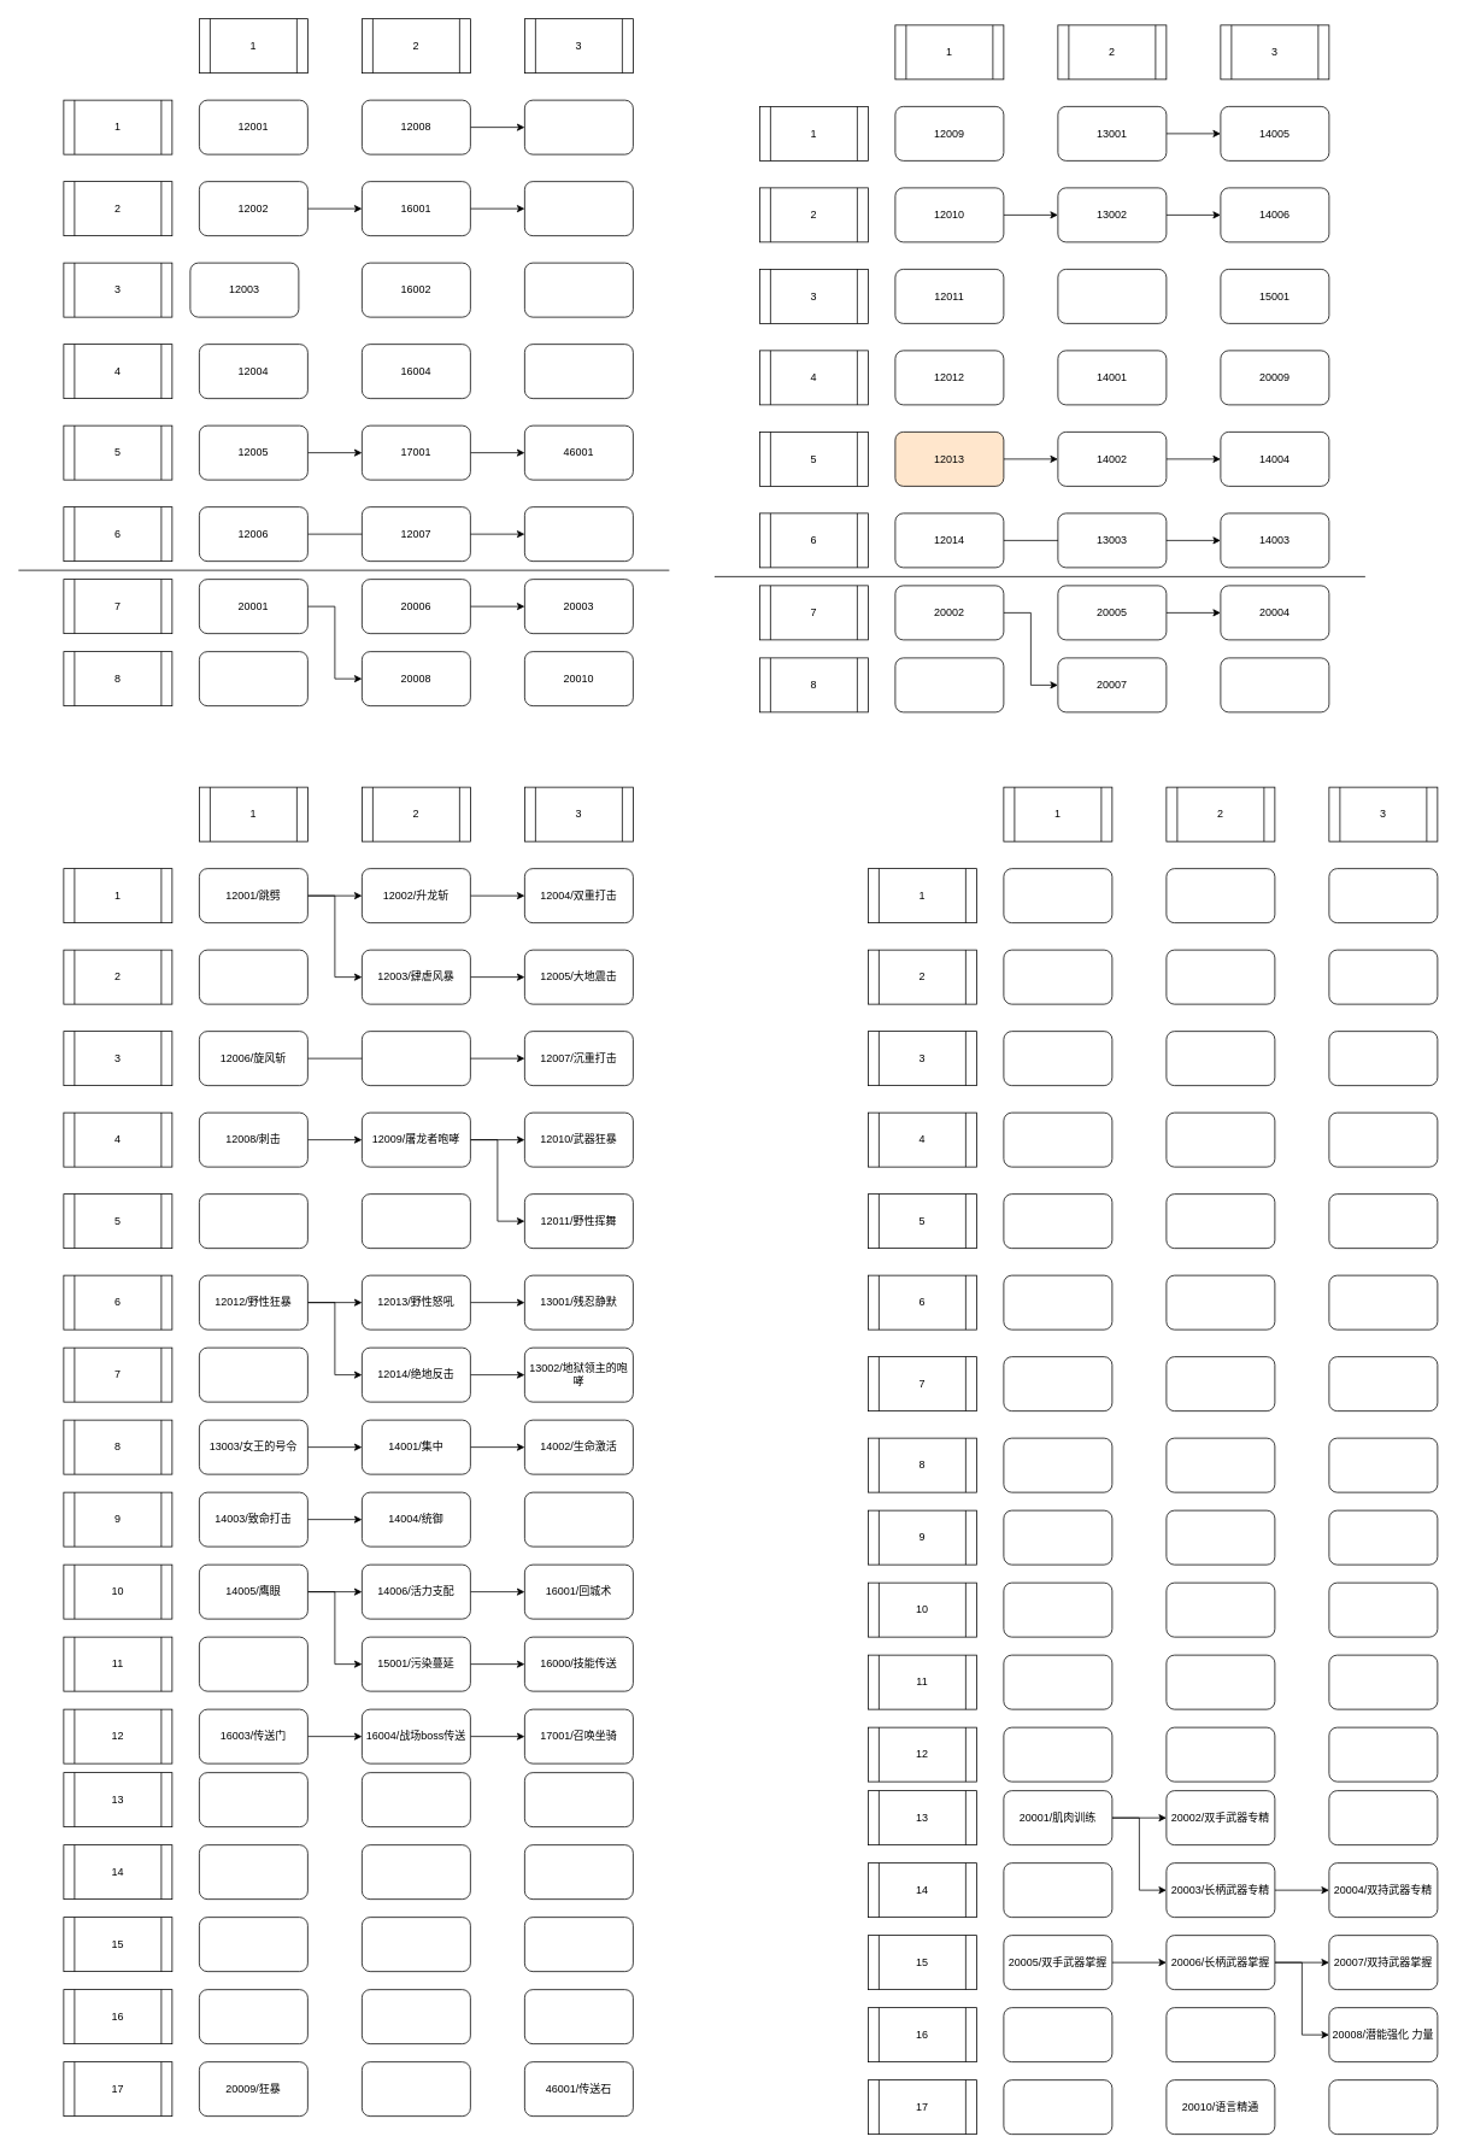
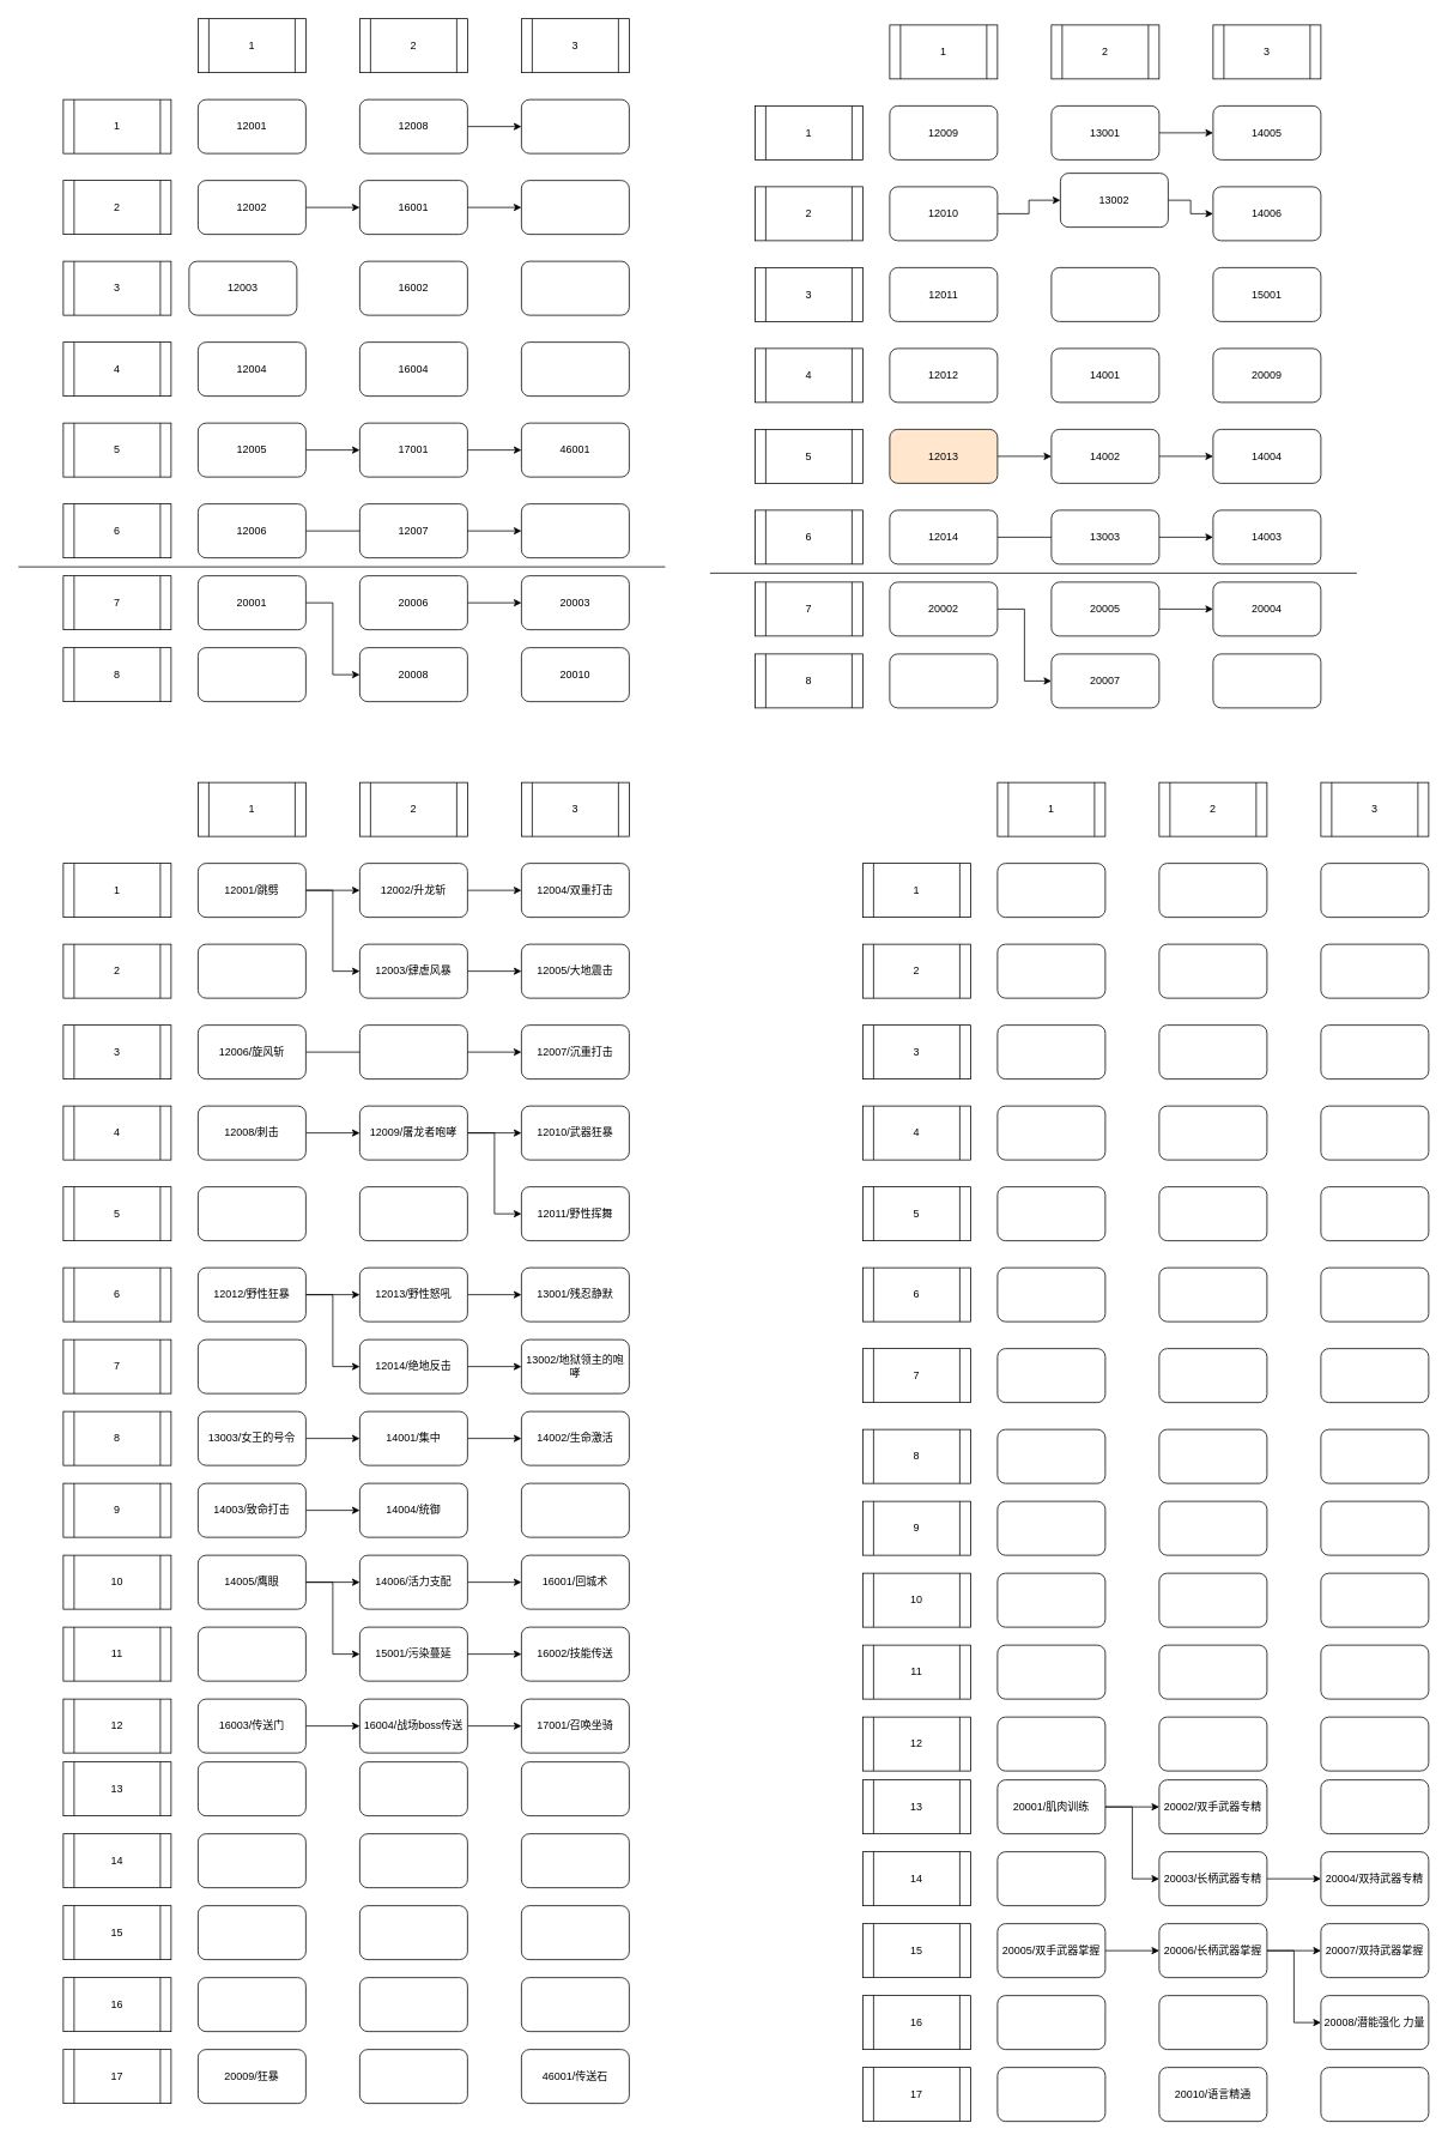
- <mxCell id="53" value="13002" style="rounded=1;whiteSpace=wrap;html=1;" vertex="1" parent="1"><mxGeometry x="1170" y="207" width="120" height="60" as="geometry" /></mxCell>
+ <mxCell id="53" value="13002" style="rounded=1;whiteSpace=wrap;html=1;" vertex="1" parent="1"><mxGeometry x="1180" y="192" width="120" height="60" as="geometry" /></mxCell>
- <mxCell id="152" value="16000/技能传送" style="rounded=1;whiteSpace=wrap;html=1;" vertex="1" parent="1"><mxGeometry x="580" y="1810" width="120" height="60" as="geometry" /></mxCell>
+ <mxCell id="152" value="16002/技能传送" style="rounded=1;whiteSpace=wrap;html=1;" vertex="1" parent="1"><mxGeometry x="580" y="1810" width="120" height="60" as="geometry" /></mxCell>
